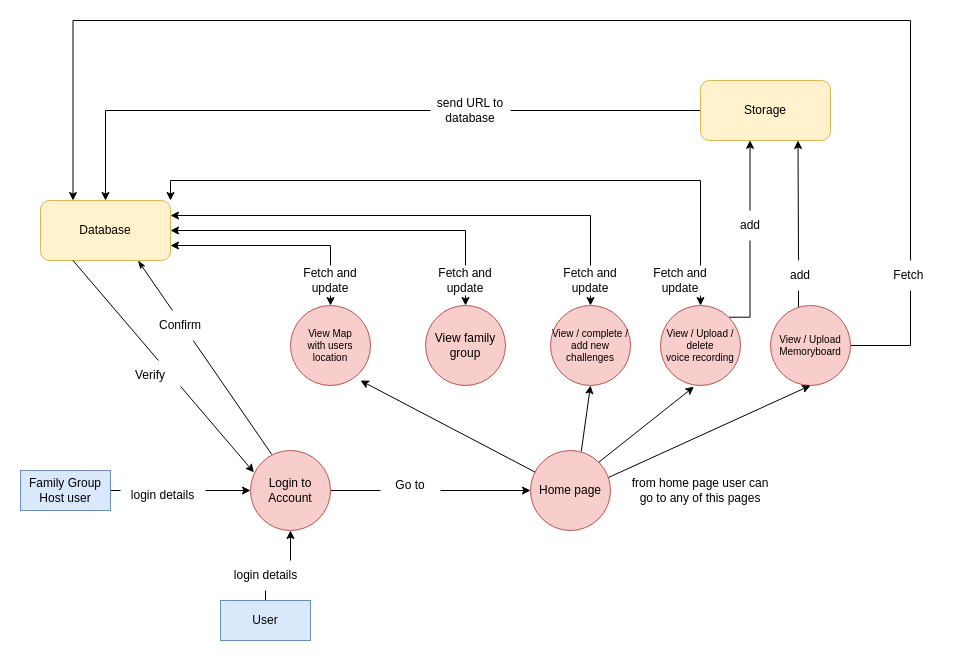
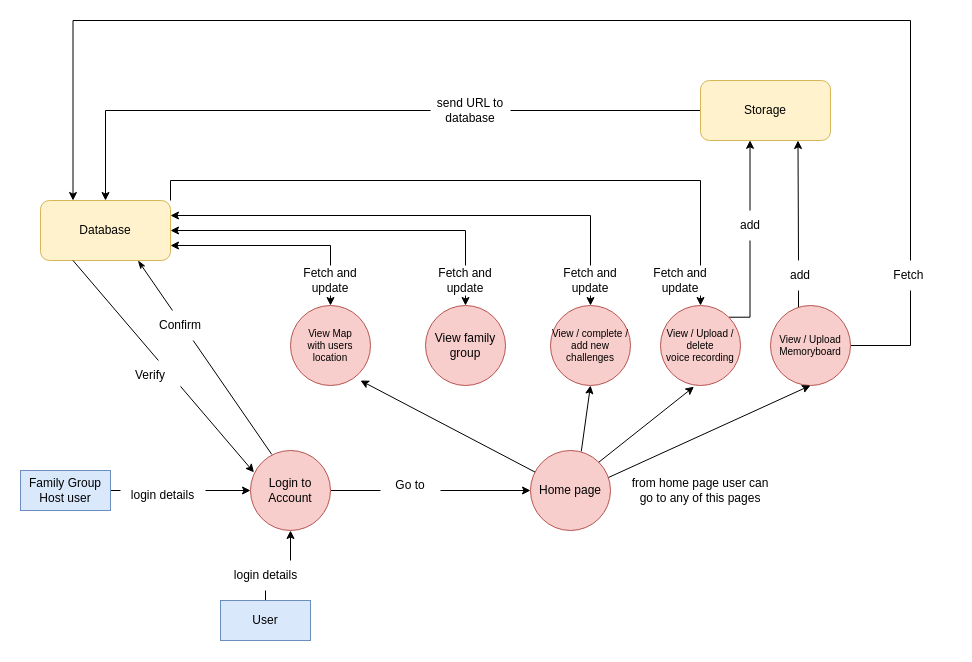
- <mxCell id="4" style="edgeStyle=orthogonalEdgeStyle;rounded=0;orthogonalLoop=1;jettySize=auto;html=1;exitX=0.5;exitY=0;exitDx=0;exitDy=0;entryX=1;entryY=0;entryDx=0;entryDy=0;startArrow=classic;startFill=1;" edge="1" parent="1" source="6" target="12"><mxGeometry relative="1" as="geometry"><Array as="points"><mxPoint x="700" y="180" /><mxPoint x="170" y="180" /></Array></mxGeometry></mxCell>
+ <mxCell id="4" style="edgeStyle=orthogonalEdgeStyle;rounded=0;orthogonalLoop=1;jettySize=auto;html=1;exitX=0.5;exitY=0;exitDx=0;exitDy=0;entryX=1;entryY=0;entryDx=0;entryDy=0;startArrow=classic;startFill=1;endArrow=none;" edge="1" parent="1" source="6" target="12"><mxGeometry relative="1" as="geometry"><Array as="points"><mxPoint x="700" y="180" /><mxPoint x="170" y="180" /></Array></mxGeometry></mxCell>
